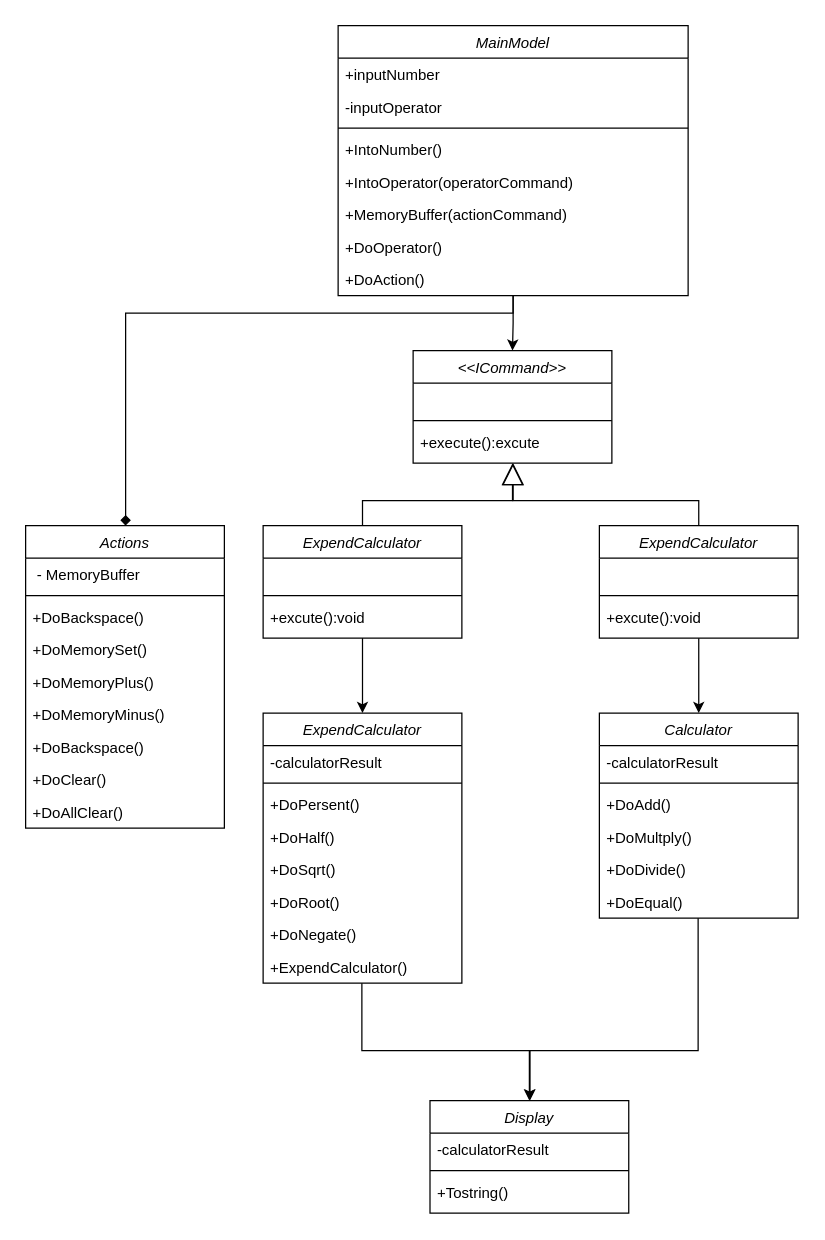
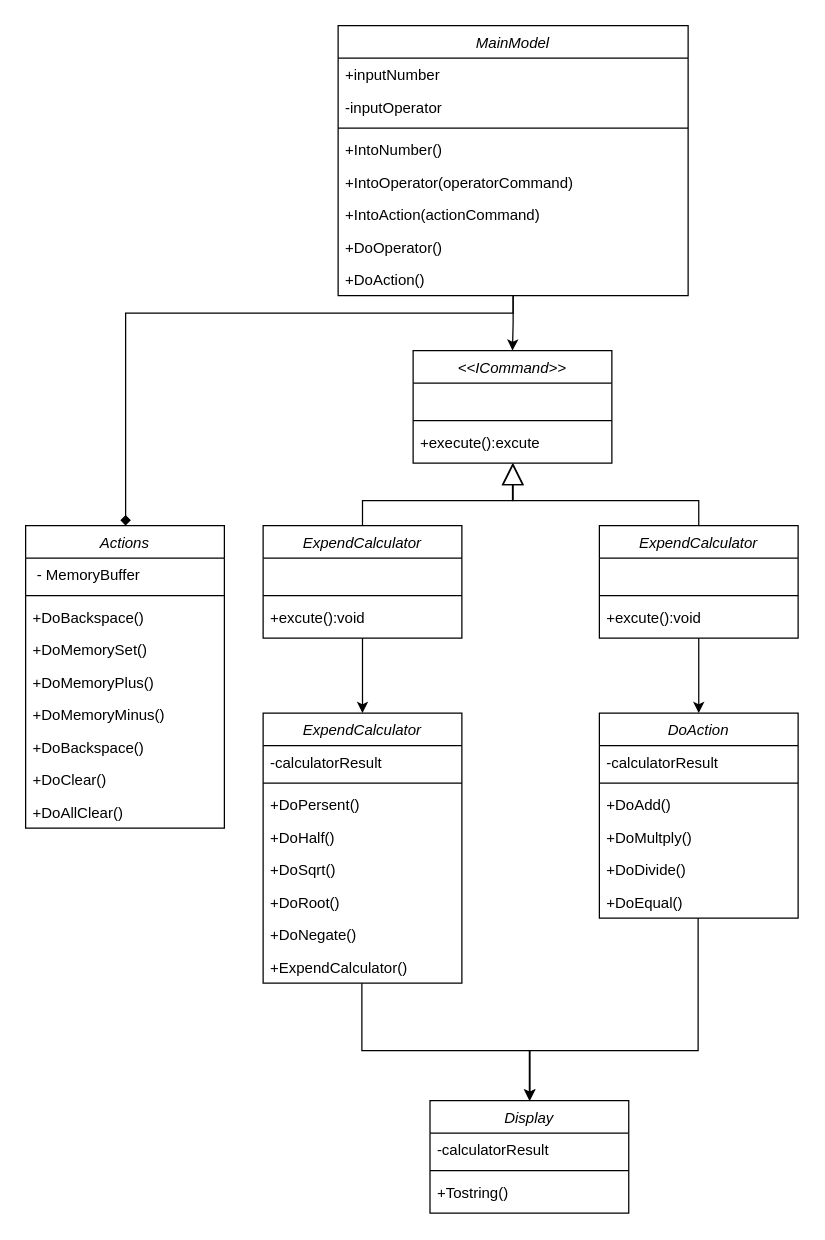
- <mxCell id="18" value="+MemoryBuffer(actionCommand)" style="text;align=left;verticalAlign=top;spacingLeft=4;spacingRight=4;overflow=hidden;rotatable=0;points=[[0,0.5],[1,0.5]];portConstraint=eastwest;" parent="12" vertex="1"><mxGeometry y="138" width="280" height="26" as="geometry" /></mxCell>
+ <mxCell id="18" value="+IntoAction(actionCommand)" style="text;align=left;verticalAlign=top;spacingLeft=4;spacingRight=4;overflow=hidden;rotatable=0;points=[[0,0.5],[1,0.5]];portConstraint=eastwest;" parent="12" vertex="1"><mxGeometry y="138" width="280" height="26" as="geometry" /></mxCell>
- <mxCell id="3" value="Calculator" style="swimlane;fontStyle=2;align=center;verticalAlign=top;childLayout=stackLayout;horizontal=1;startSize=26;horizontalStack=0;resizeParent=1;resizeLast=0;collapsible=1;marginBottom=0;rounded=0;shadow=0;strokeWidth=1;" parent="1" vertex="1"><mxGeometry x="479" y="570" width="159" height="164" as="geometry"><mxRectangle x="230" y="140" width="160" height="26" as="alternateBounds" /></mxGeometry></mxCell>
+ <mxCell id="3" value="DoAction" style="swimlane;fontStyle=2;align=center;verticalAlign=top;childLayout=stackLayout;horizontal=1;startSize=26;horizontalStack=0;resizeParent=1;resizeLast=0;collapsible=1;marginBottom=0;rounded=0;shadow=0;strokeWidth=1;" parent="1" vertex="1"><mxGeometry x="479" y="570" width="159" height="164" as="geometry"><mxRectangle x="230" y="140" width="160" height="26" as="alternateBounds" /></mxGeometry></mxCell>
